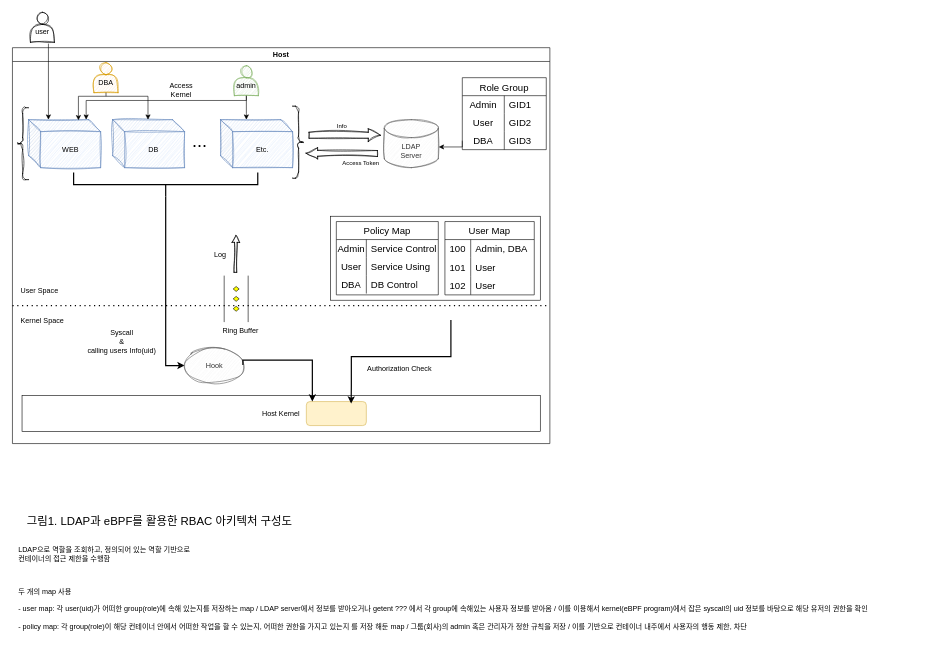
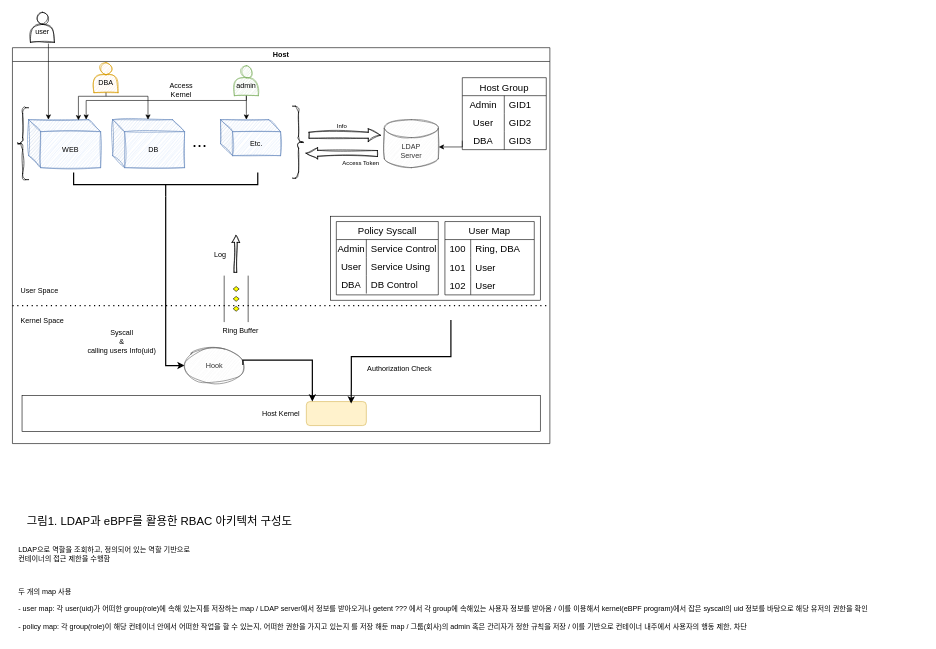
- <mxCell id="61" value="Role Group" style="shape=table;startSize=30;container=1;collapsible=0;childLayout=tableLayout;fixedRows=1;rowLines=0;fontStyle=0;strokeColor=default;fontSize=16;" vertex="1" parent="5"><mxGeometry x="750" y="50" width="140" height="120" as="geometry" /></mxCell>
+ <mxCell id="61" value="Host Group" style="shape=table;startSize=30;container=1;collapsible=0;childLayout=tableLayout;fixedRows=1;rowLines=0;fontStyle=0;strokeColor=default;fontSize=16;" vertex="1" parent="5"><mxGeometry x="750" y="50" width="140" height="120" as="geometry" /></mxCell>
- <mxCell id="17" value="Etc." style="shape=cube;whiteSpace=wrap;html=1;boundedLbl=1;backgroundOutline=1;darkOpacity=0.05;darkOpacity2=0.1;fillColor=#dae8fc;strokeColor=#6c8ebf;sketch=1;curveFitting=1;jiggle=2;" vertex="1" parent="5"><mxGeometry x="347" y="120" width="120" height="80" as="geometry" /></mxCell>
+ <mxCell id="17" value="Etc." style="shape=cube;whiteSpace=wrap;html=1;boundedLbl=1;backgroundOutline=1;darkOpacity=0.05;darkOpacity2=0.1;fillColor=#dae8fc;strokeColor=#6c8ebf;sketch=1;curveFitting=1;jiggle=2;" vertex="1" parent="5"><mxGeometry x="347" y="120" width="100" height="60" as="geometry" /></mxCell>
- <mxCell id="51" value="Policy Map" style="shape=table;startSize=30;container=1;collapsible=0;childLayout=tableLayout;fixedRows=1;rowLines=0;fontStyle=0;strokeColor=default;fontSize=16;" vertex="1" parent="5"><mxGeometry x="540" y="289.88" width="170" height="122.25" as="geometry" /></mxCell>
+ <mxCell id="51" value="Policy Syscall" style="shape=table;startSize=30;container=1;collapsible=0;childLayout=tableLayout;fixedRows=1;rowLines=0;fontStyle=0;strokeColor=default;fontSize=16;" vertex="1" parent="5"><mxGeometry x="540" y="289.88" width="170" height="122.25" as="geometry" /></mxCell>
- <mxCell id="44" value="Admin, DBA" style="shape=partialRectangle;html=1;whiteSpace=wrap;connectable=0;fillColor=none;top=0;left=0;bottom=0;right=0;align=left;spacingLeft=6;overflow=hidden;strokeColor=inherit;fontSize=16;" vertex="1" parent="42"><mxGeometry x="43" width="106" height="30" as="geometry"><mxRectangle width="106" height="30" as="alternateBounds" /></mxGeometry></mxCell>
+ <mxCell id="44" value="Ring, DBA" style="shape=partialRectangle;html=1;whiteSpace=wrap;connectable=0;fillColor=none;top=0;left=0;bottom=0;right=0;align=left;spacingLeft=6;overflow=hidden;strokeColor=inherit;fontSize=16;" vertex="1" parent="42"><mxGeometry x="43" width="106" height="30" as="geometry"><mxRectangle width="106" height="30" as="alternateBounds" /></mxGeometry></mxCell>
